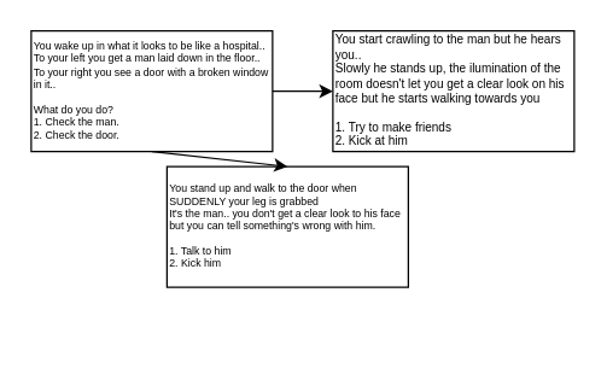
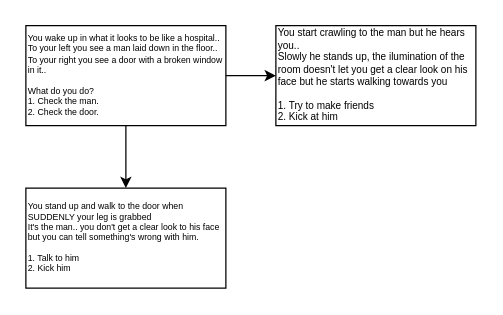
- <mxCell id="2" value="&lt;div style=&quot;text-align: left; font-size: 7px;&quot;&gt;&lt;font style=&quot;font-size: 7px;&quot;&gt;You wake up in what it looks to be like a hospital..&amp;nbsp;&lt;/font&gt;&lt;/div&gt;&lt;div style=&quot;text-align: left; font-size: 7px;&quot;&gt;&lt;font style=&quot;font-size: 7px;&quot;&gt;To your left you get a man laid down in the floor..&lt;/font&gt;&lt;/div&gt;&lt;div style=&quot;text-align: left; font-size: 7px;&quot;&gt;&lt;font style=&quot;font-size: 7px;&quot;&gt;To your right you see a door with a broken window in it..&lt;/font&gt;&lt;/div&gt;&lt;div style=&quot;text-align: left; font-size: 7px;&quot;&gt;&lt;font style=&quot;font-size: 7px;&quot;&gt;&lt;br&gt;&lt;/font&gt;&lt;/div&gt;&lt;div style=&quot;text-align: left; font-size: 7px;&quot;&gt;&lt;font style=&quot;font-size: 7px;&quot;&gt;What do you do?&lt;/font&gt;&lt;/div&gt;&lt;div style=&quot;text-align: left; font-size: 7px;&quot;&gt;&lt;font style=&quot;font-size: 7px;&quot;&gt;1. Check the man.&lt;/font&gt;&lt;/div&gt;&lt;div style=&quot;text-align: left; font-size: 7px;&quot;&gt;&lt;font style=&quot;font-size: 7px;&quot;&gt;2. Check the door.&lt;/font&gt;&lt;/div&gt;&lt;div style=&quot;text-align: justify;&quot;&gt;&lt;/div&gt;" style="rounded=0;whiteSpace=wrap;html=1;align=left;" vertex="1" parent="1"><mxGeometry x="20" y="20" width="160" height="80" as="geometry" /></mxCell>
+ <mxCell id="2" value="&lt;div style=&quot;text-align: left; font-size: 7px;&quot;&gt;&lt;font style=&quot;font-size: 7px;&quot;&gt;You wake up in what it looks to be like a hospital..&amp;nbsp;&lt;/font&gt;&lt;/div&gt;&lt;div style=&quot;text-align: left; font-size: 7px;&quot;&gt;&lt;font style=&quot;font-size: 7px;&quot;&gt;To your left you see a man laid down in the floor..&lt;/font&gt;&lt;/div&gt;&lt;div style=&quot;text-align: left; font-size: 7px;&quot;&gt;&lt;font style=&quot;font-size: 7px;&quot;&gt;To your right you see a door with a broken window in it..&lt;/font&gt;&lt;/div&gt;&lt;div style=&quot;text-align: left; font-size: 7px;&quot;&gt;&lt;font style=&quot;font-size: 7px;&quot;&gt;&lt;br&gt;&lt;/font&gt;&lt;/div&gt;&lt;div style=&quot;text-align: left; font-size: 7px;&quot;&gt;&lt;font style=&quot;font-size: 7px;&quot;&gt;What do you do?&lt;/font&gt;&lt;/div&gt;&lt;div style=&quot;text-align: left; font-size: 7px;&quot;&gt;&lt;font style=&quot;font-size: 7px;&quot;&gt;1. Check the man.&lt;/font&gt;&lt;/div&gt;&lt;div style=&quot;text-align: left; font-size: 7px;&quot;&gt;&lt;font style=&quot;font-size: 7px;&quot;&gt;2. Check the door.&lt;/font&gt;&lt;/div&gt;&lt;div style=&quot;text-align: justify;&quot;&gt;&lt;/div&gt;" style="rounded=0;whiteSpace=wrap;html=1;align=left;" vertex="1" parent="1"><mxGeometry x="20" y="20" width="160" height="80" as="geometry" /></mxCell>
- <mxCell id="4" value="&lt;div style=&quot;text-align: left;&quot;&gt;&lt;div style=&quot;font-size: 7px;&quot;&gt;&lt;div style=&quot;&quot;&gt;&lt;div style=&quot;&quot;&gt;You stand up and walk to the door when SUDDENLY your leg is grabbed&lt;/div&gt;&lt;div style=&quot;&quot;&gt;&lt;span style=&quot;&quot;&gt;It's the man.. you don't get a clear look to his face but you can tell something's wrong with him.&lt;/span&gt;&lt;/div&gt;&lt;div style=&quot;&quot;&gt;&lt;span style=&quot;&quot;&gt;&lt;br&gt;&lt;/span&gt;&lt;/div&gt;&lt;div style=&quot;&quot;&gt;&lt;span style=&quot;&quot;&gt;1. Talk to him&lt;/span&gt;&lt;/div&gt;&lt;div style=&quot;&quot;&gt;&lt;span style=&quot;&quot;&gt;2. Kick him&lt;/span&gt;&lt;/div&gt;&lt;/div&gt;&lt;/div&gt;&lt;/div&gt;&lt;div style=&quot;text-align: justify;&quot;&gt;&lt;/div&gt;" style="rounded=0;whiteSpace=wrap;html=1;align=left;" vertex="1" parent="1"><mxGeometry x="110" y="110" width="160" height="80" as="geometry" /></mxCell>
+ <mxCell id="4" value="&lt;div style=&quot;text-align: left;&quot;&gt;&lt;div style=&quot;font-size: 7px;&quot;&gt;&lt;div style=&quot;&quot;&gt;&lt;div style=&quot;&quot;&gt;You stand up and walk to the door when SUDDENLY your leg is grabbed&lt;/div&gt;&lt;div style=&quot;&quot;&gt;&lt;span style=&quot;&quot;&gt;It's the man.. you don't get a clear look to his face but you can tell something's wrong with him.&lt;/span&gt;&lt;/div&gt;&lt;div style=&quot;&quot;&gt;&lt;span style=&quot;&quot;&gt;&lt;br&gt;&lt;/span&gt;&lt;/div&gt;&lt;div style=&quot;&quot;&gt;&lt;span style=&quot;&quot;&gt;1. Talk to him&lt;/span&gt;&lt;/div&gt;&lt;div style=&quot;&quot;&gt;&lt;span style=&quot;&quot;&gt;2. Kick him&lt;/span&gt;&lt;/div&gt;&lt;/div&gt;&lt;/div&gt;&lt;/div&gt;&lt;div style=&quot;text-align: justify;&quot;&gt;&lt;/div&gt;" style="rounded=0;whiteSpace=wrap;html=1;align=left;" vertex="1" parent="1"><mxGeometry x="20" y="150" width="160" height="80" as="geometry" /></mxCell>
